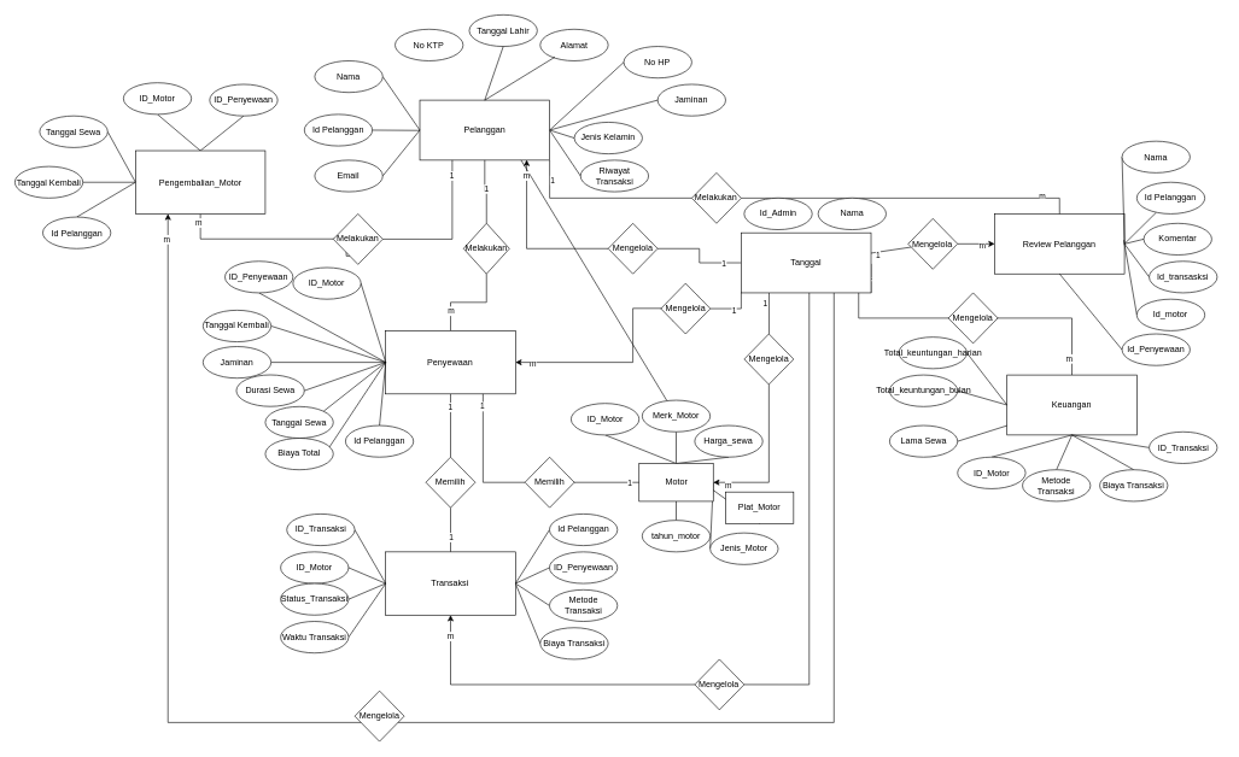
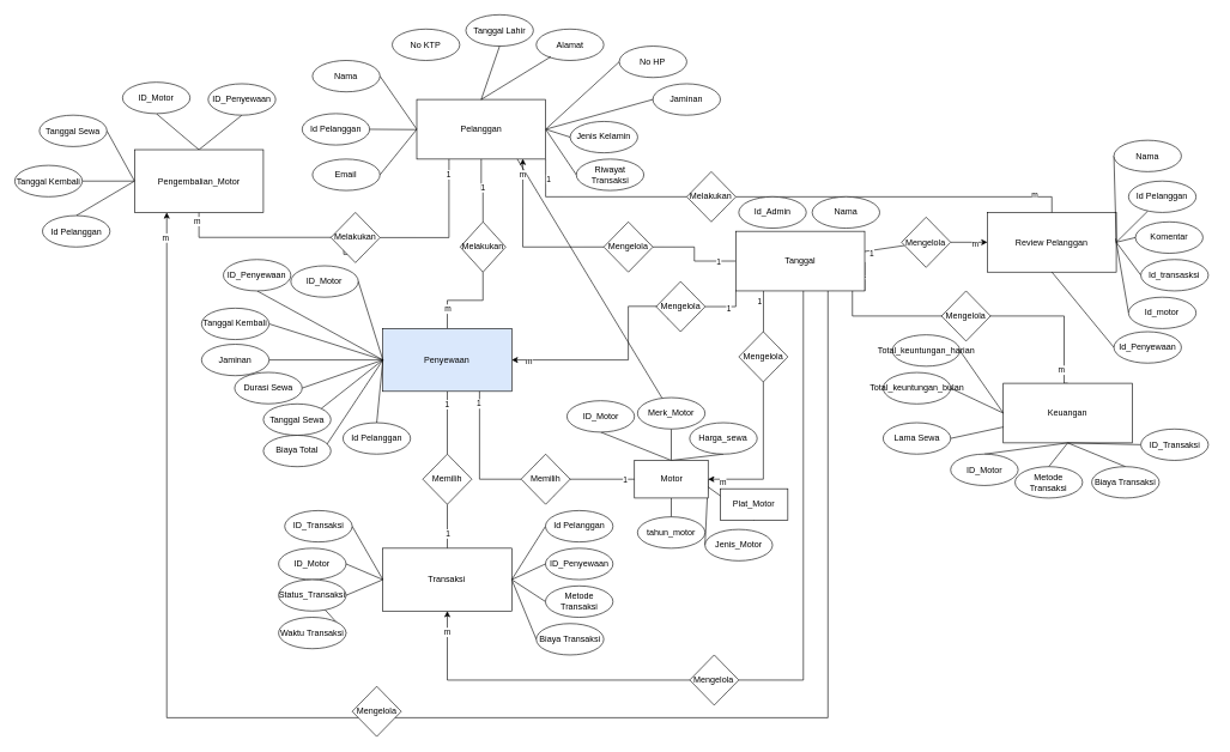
- <mxCell id="26" value="Penyewaan" style="whiteSpace=wrap;html=1;rounded=0;" vertex="1" parent="2"><mxGeometry x="482.391" y="401.982" width="179.375" height="87.387" as="geometry" /></mxCell>
+ <mxCell id="26" value="Penyewaan" style="whiteSpace=wrap;html=1;rounded=0;fillColor=#dae8fc;" vertex="1" parent="2"><mxGeometry x="482.391" y="401.982" width="179.375" height="87.387" as="geometry" /></mxCell>
- <mxCell id="123" value="Keuangan" style="rounded=0;whiteSpace=wrap;html=1;" vertex="1" parent="2"><mxGeometry x="1341.042" y="463.153" width="179.375" height="83.018" as="geometry" /></mxCell>
+ <mxCell id="123" value="Keuangan" style="rounded=0;whiteSpace=wrap;html=1;" vertex="1" parent="2"><mxGeometry x="1346.042" y="478.153" width="179.375" height="83.018" as="geometry" /></mxCell>
- <mxCell id="78" style="rounded=0;orthogonalLoop=1;jettySize=auto;html=1;exitX=1;exitY=0.5;exitDx=0;exitDy=0;entryX=0;entryY=0.5;entryDx=0;entryDy=0;endArrow=none;endFill=0;" edge="1" parent="2" source="79" target="66"><mxGeometry relative="1" as="geometry" /></mxCell>
+ <mxCell id="78" style="rounded=0;orthogonalLoop=1;jettySize=auto;html=1;exitX=1;exitY=0.5;exitDx=0;exitDy=0;endArrow=none;endFill=0;" edge="1" parent="2" source="79" target="76"><mxGeometry relative="1" as="geometry" /></mxCell>
